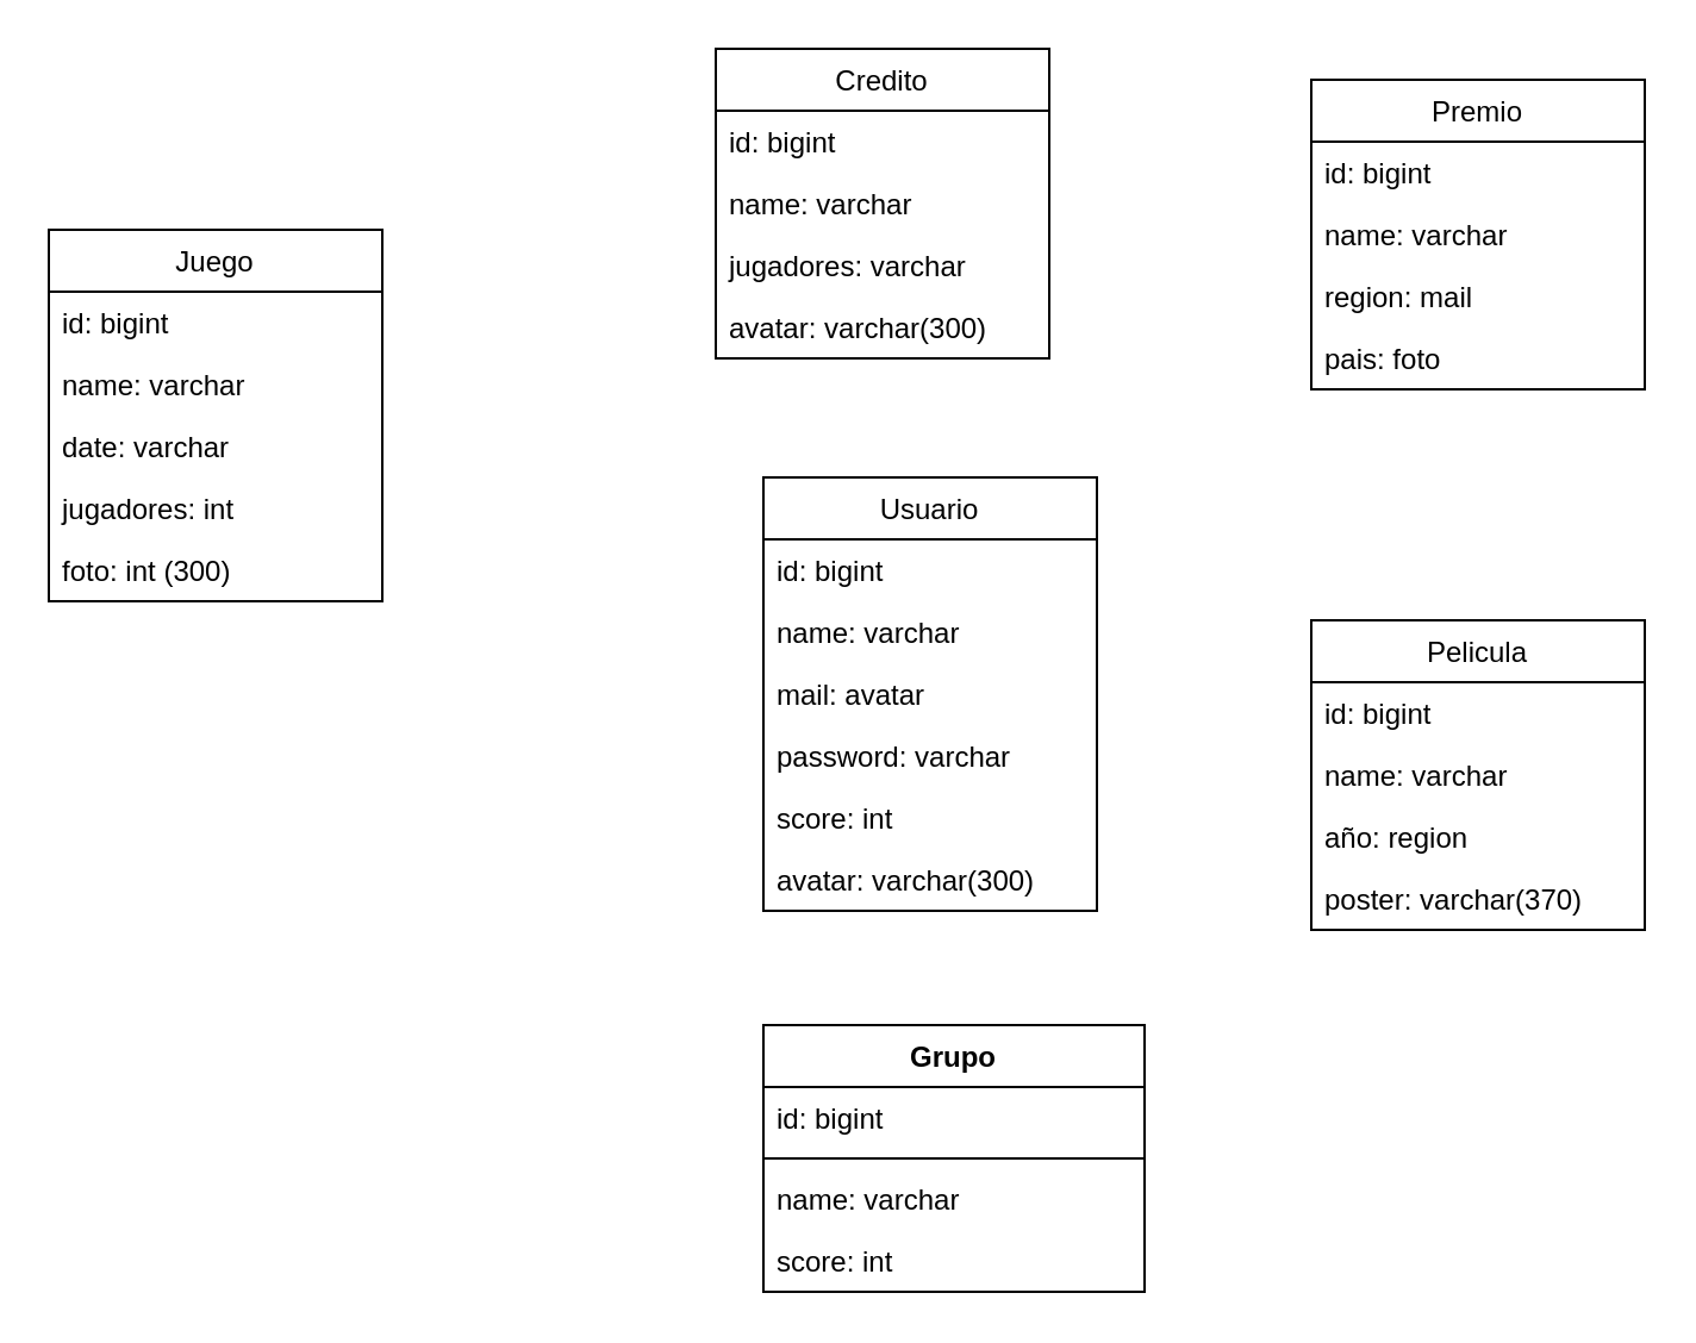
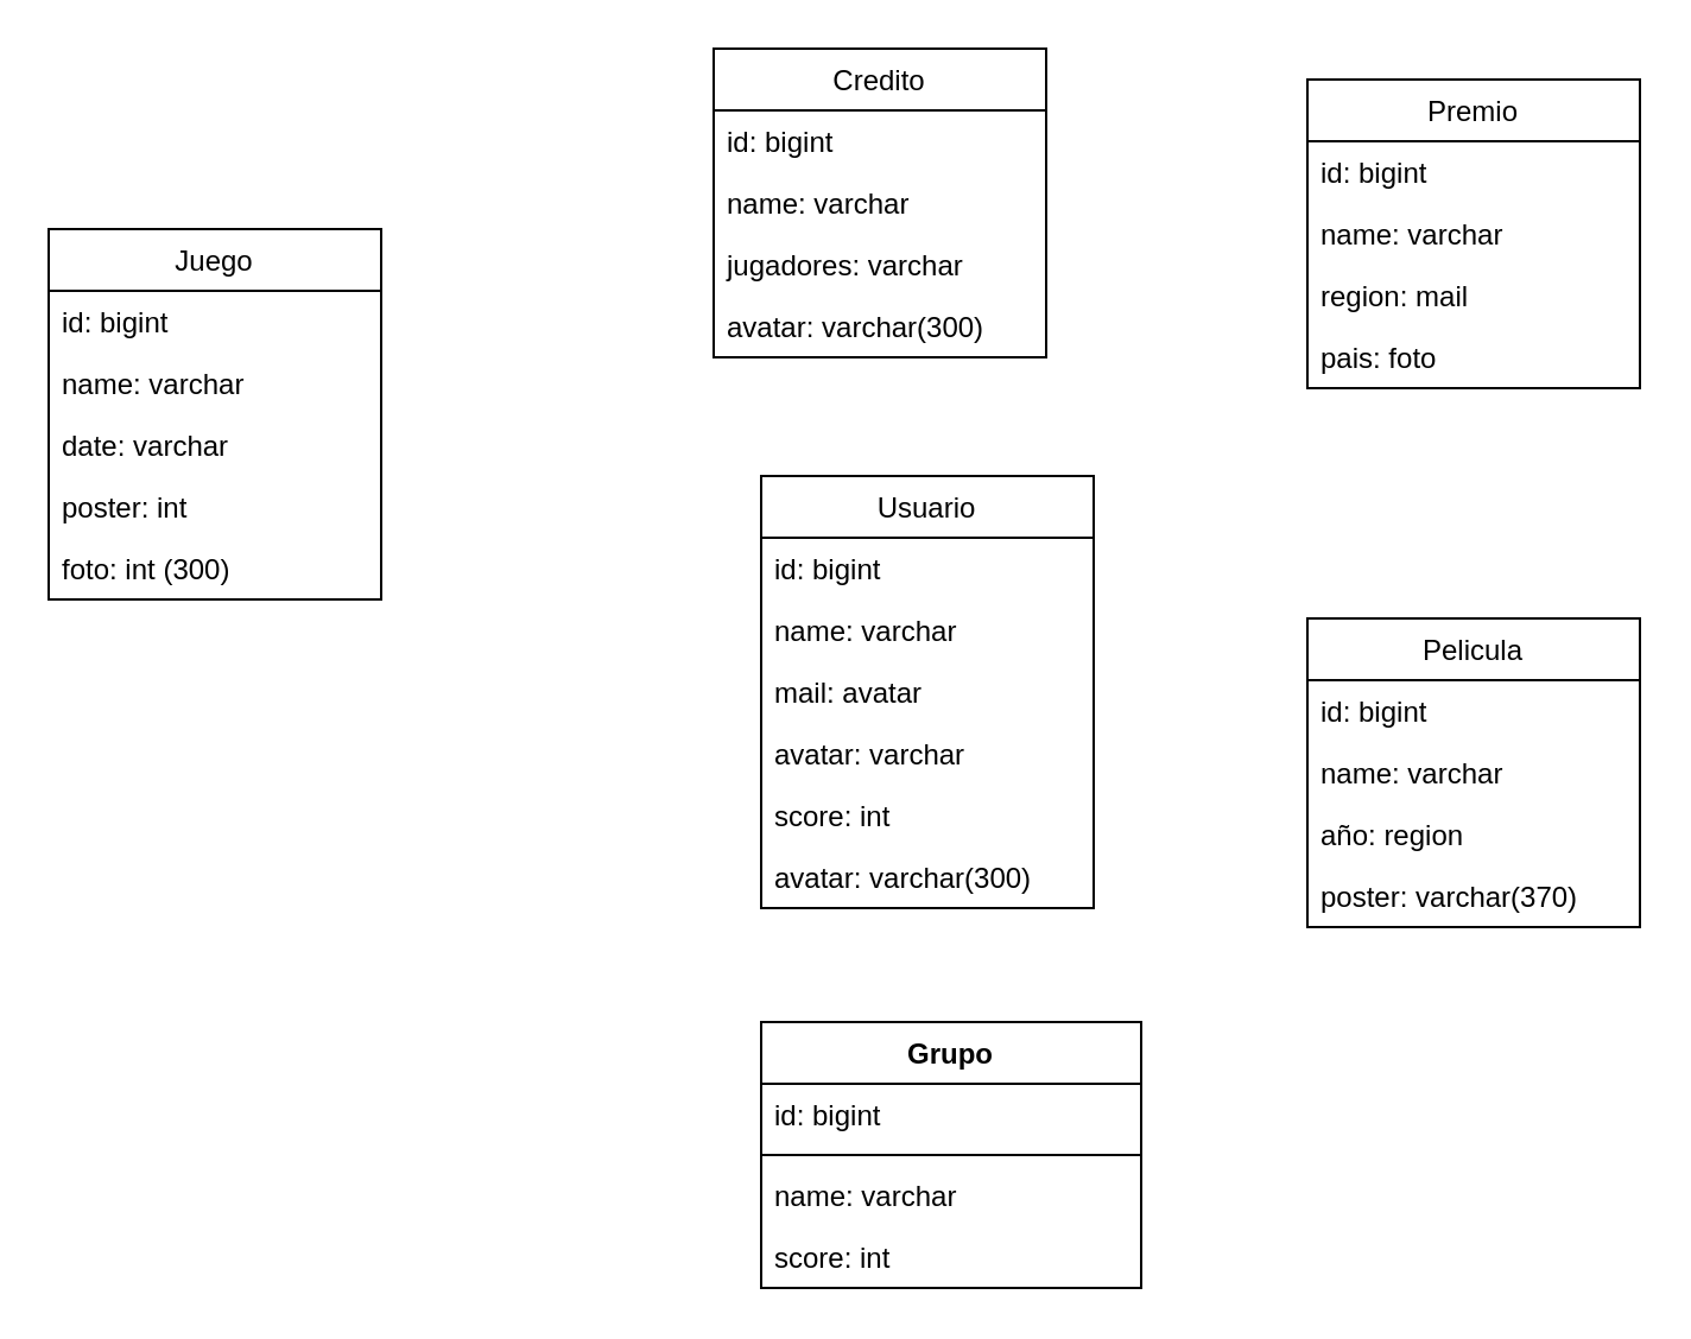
- <mxCell id="33" value="jugadores: int" style="text;strokeColor=none;fillColor=none;align=left;verticalAlign=top;spacingLeft=4;spacingRight=4;overflow=hidden;rotatable=0;points=[[0,0.5],[1,0.5]];portConstraint=eastwest;" vertex="1" parent="29"><mxGeometry y="104" width="140" height="26" as="geometry" /></mxCell>
+ <mxCell id="33" value="poster: int" style="text;strokeColor=none;fillColor=none;align=left;verticalAlign=top;spacingLeft=4;spacingRight=4;overflow=hidden;rotatable=0;points=[[0,0.5],[1,0.5]];portConstraint=eastwest;" vertex="1" parent="29"><mxGeometry y="104" width="140" height="26" as="geometry" /></mxCell>
- <mxCell id="6" value="password: varchar" style="text;strokeColor=none;fillColor=none;align=left;verticalAlign=top;spacingLeft=4;spacingRight=4;overflow=hidden;rotatable=0;points=[[0,0.5],[1,0.5]];portConstraint=eastwest;" vertex="1" parent="2"><mxGeometry y="104" width="140" height="26" as="geometry" /></mxCell>
+ <mxCell id="6" value="avatar: varchar" style="text;strokeColor=none;fillColor=none;align=left;verticalAlign=top;spacingLeft=4;spacingRight=4;overflow=hidden;rotatable=0;points=[[0,0.5],[1,0.5]];portConstraint=eastwest;" vertex="1" parent="2"><mxGeometry y="104" width="140" height="26" as="geometry" /></mxCell>
